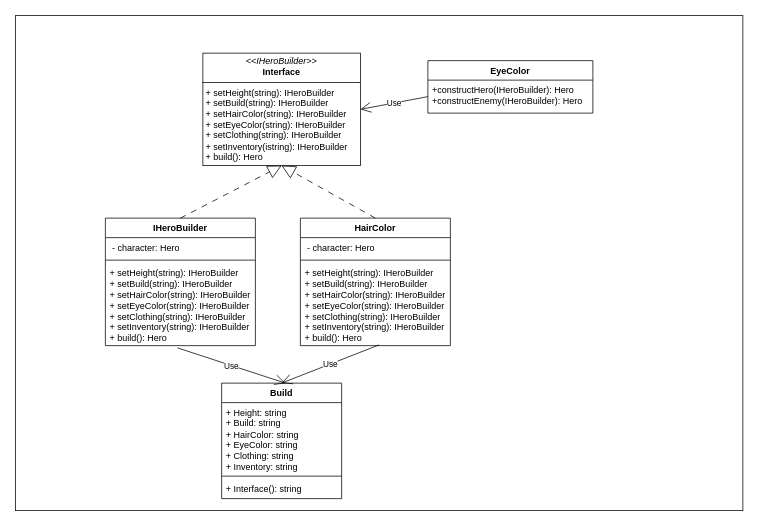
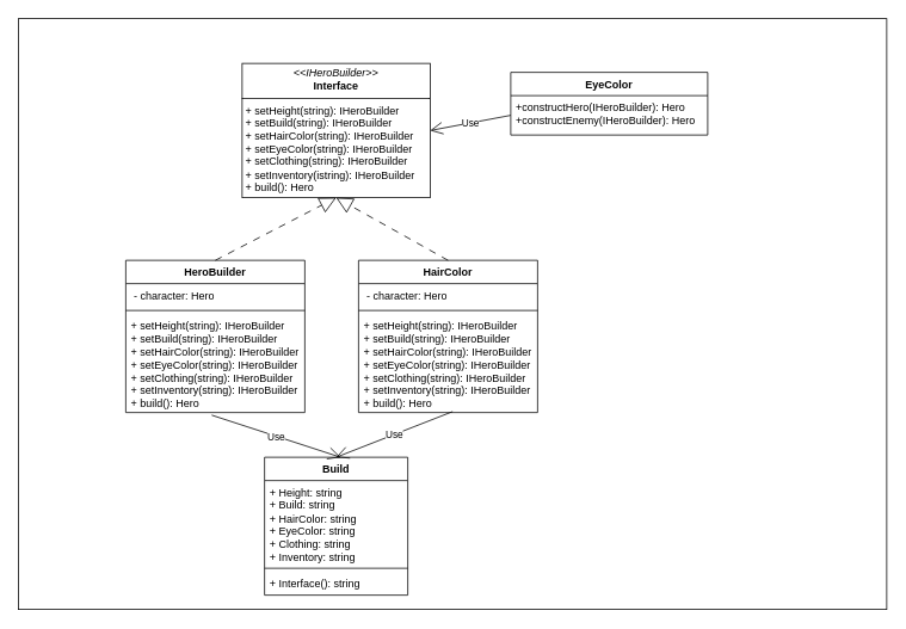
- <mxCell id="12" value="IHeroBuilder" style="swimlane;fontStyle=1;align=center;verticalAlign=top;childLayout=stackLayout;horizontal=1;startSize=26;horizontalStack=0;resizeParent=1;resizeParentMax=0;resizeLast=0;collapsible=1;marginBottom=0;whiteSpace=wrap;html=1;" vertex="1" parent="1"><mxGeometry x="140" y="290" width="200" height="170" as="geometry" /></mxCell>
+ <mxCell id="12" value="HeroBuilder" style="swimlane;fontStyle=1;align=center;verticalAlign=top;childLayout=stackLayout;horizontal=1;startSize=26;horizontalStack=0;resizeParent=1;resizeParentMax=0;resizeLast=0;collapsible=1;marginBottom=0;whiteSpace=wrap;html=1;" vertex="1" parent="1"><mxGeometry x="140" y="290" width="200" height="170" as="geometry" /></mxCell>
